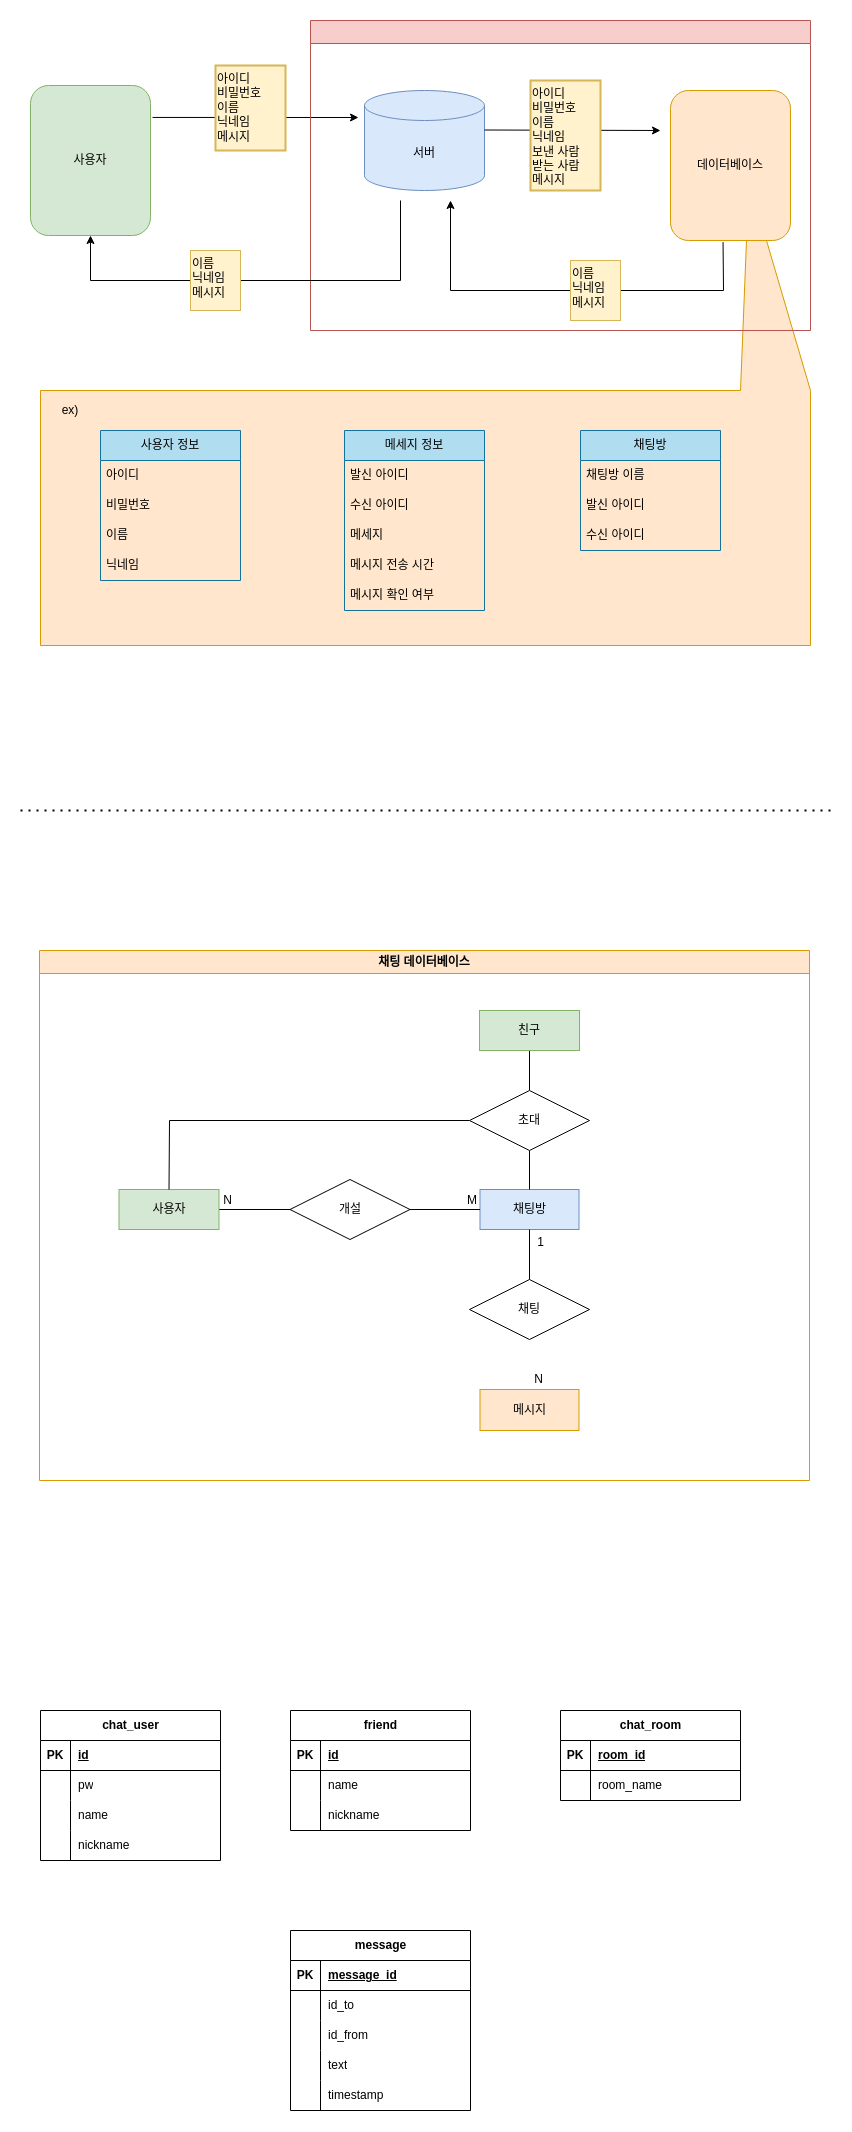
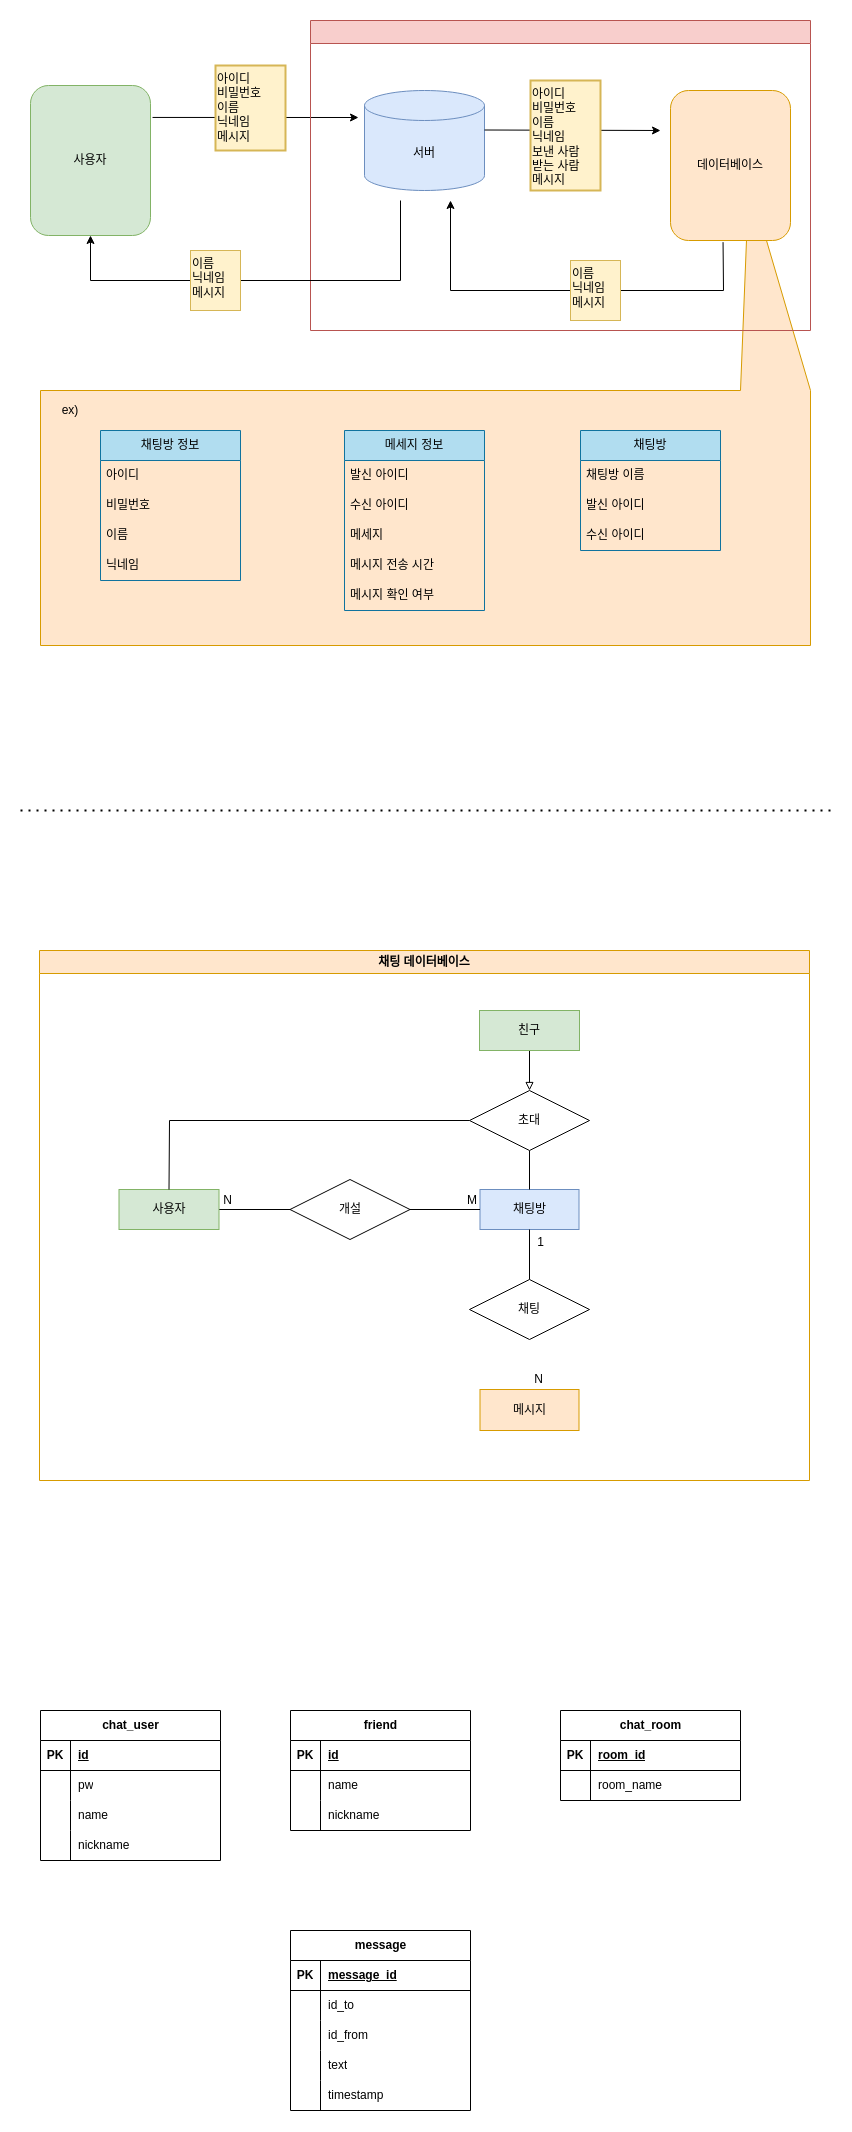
- <mxCell id="14" value="사용자 정보" style="swimlane;fontStyle=0;childLayout=stackLayout;horizontal=1;startSize=30;horizontalStack=0;resizeParent=1;resizeParentMax=0;resizeLast=0;collapsible=1;marginBottom=0;whiteSpace=wrap;html=1;fillColor=#b1ddf0;strokeColor=#10739e;" parent="1" vertex="1"><mxGeometry x="100" y="430" width="140" height="150" as="geometry" /></mxCell>
+ <mxCell id="14" value="채팅방 정보" style="swimlane;fontStyle=0;childLayout=stackLayout;horizontal=1;startSize=30;horizontalStack=0;resizeParent=1;resizeParentMax=0;resizeLast=0;collapsible=1;marginBottom=0;whiteSpace=wrap;html=1;fillColor=#b1ddf0;strokeColor=#10739e;" parent="1" vertex="1"><mxGeometry x="100" y="430" width="140" height="150" as="geometry" /></mxCell>
- <mxCell id="42" value="" style="rounded=0;orthogonalLoop=1;jettySize=auto;html=1;endArrow=none;endFill=0;" edge="1" parent="31" source="43" target="47"><mxGeometry relative="1" as="geometry" /></mxCell>
+ <mxCell id="42" value="" style="rounded=0;orthogonalLoop=1;jettySize=auto;html=1;endArrow=block;endFill=0;" edge="1" parent="31" source="43" target="47"><mxGeometry relative="1" as="geometry" /></mxCell>
